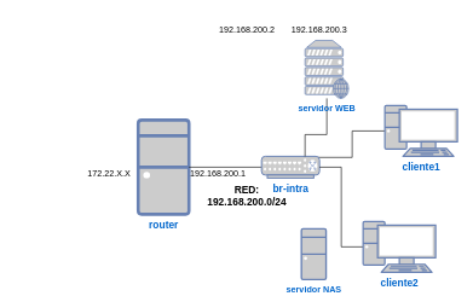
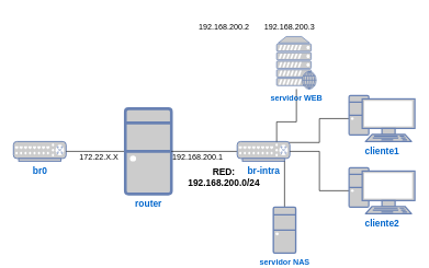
+ <mxCell id="2" value="&lt;font size=&quot;1&quot;&gt;&lt;b style=&quot;font-size: 14px;&quot;&gt;br0&lt;/b&gt;&lt;/font&gt;" style="fontColor=#0066CC;verticalAlign=top;verticalLabelPosition=bottom;labelPosition=center;align=center;html=1;outlineConnect=0;fillColor=#CCCCCC;strokeColor=#6881B3;gradientColor=none;gradientDirection=north;strokeWidth=2;shape=mxgraph.networks.switch;" parent="1" vertex="1"><mxGeometry x="20" y="215" width="80" height="30" as="geometry" /></mxCell>
+ <mxCell id="3" value="" style="edgeStyle=orthogonalEdgeStyle;rounded=0;orthogonalLoop=1;jettySize=auto;html=1;endArrow=none;endFill=0;" parent="1" source="4" target="2" edge="1"><mxGeometry relative="1" as="geometry" /></mxCell>
+ <mxCell id="18" value="" style="rounded=0;orthogonalLoop=1;jettySize=auto;html=1;entryX=0.9;entryY=1;entryDx=0;entryDy=0;entryPerimeter=0;endArrow=none;endFill=0;" edge="1" parent="1" source="19" target="8"><mxGeometry relative="1" as="geometry" /></mxCell>
- <mxCell id="10" value="&lt;font size=&quot;1&quot;&gt;&lt;b style=&quot;font-size: 14px;&quot;&gt;cliente2&lt;/b&gt;&lt;/font&gt;" style="fontColor=#0066CC;verticalAlign=top;verticalLabelPosition=bottom;labelPosition=center;align=center;html=1;outlineConnect=0;fillColor=#CCCCCC;strokeColor=#6881B3;gradientColor=none;gradientDirection=north;strokeWidth=2;shape=mxgraph.networks.pc;" parent="1" vertex="1"><mxGeometry x="500" y="305" width="100" height="70" as="geometry" /></mxCell>
+ <mxCell id="10" value="&lt;font size=&quot;1&quot;&gt;&lt;b style=&quot;font-size: 14px;&quot;&gt;cliente2&lt;/b&gt;&lt;/font&gt;" style="fontColor=#0066CC;verticalAlign=top;verticalLabelPosition=bottom;labelPosition=center;align=center;html=1;outlineConnect=0;fillColor=#CCCCCC;strokeColor=#6881B3;gradientColor=none;gradientDirection=north;strokeWidth=2;shape=mxgraph.networks.pc;" parent="1" vertex="1"><mxGeometry x="530" y="255" width="100" height="70" as="geometry" /></mxCell>
